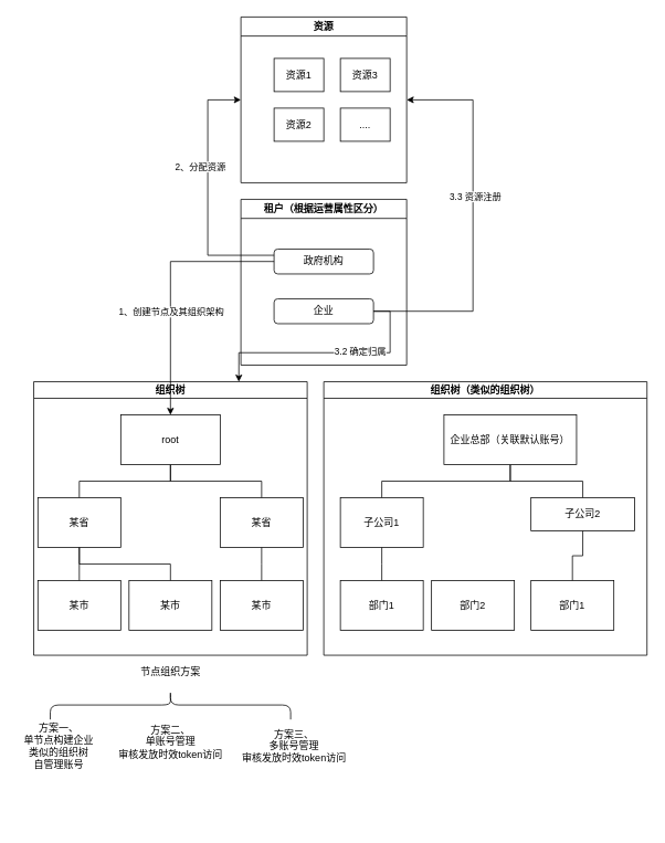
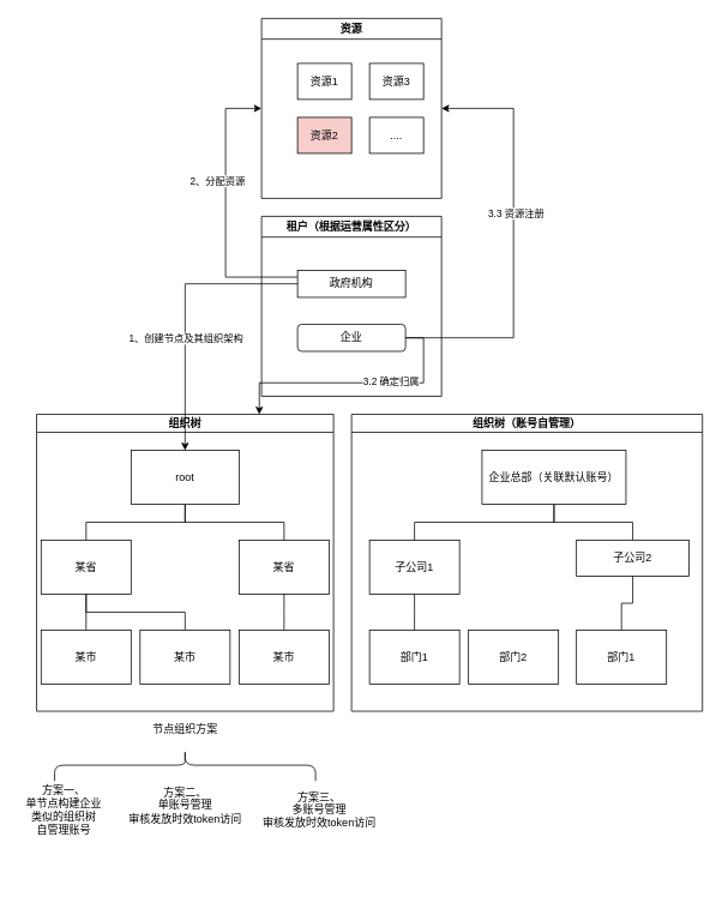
- <mxCell id="8" value="资源2" style="whiteSpace=wrap;html=1;" vertex="1" parent="5"><mxGeometry x="40" y="110" width="60" height="40" as="geometry" /></mxCell>
+ <mxCell id="8" value="资源2" style="whiteSpace=wrap;html=1;fillColor=#f8cecc;" vertex="1" parent="5"><mxGeometry x="40" y="110" width="60" height="40" as="geometry" /></mxCell>
- <mxCell id="3" value="政府机构" style="rounded=1;whiteSpace=wrap;html=1;" vertex="1" parent="2"><mxGeometry x="40" y="60" width="120" height="30" as="geometry" /></mxCell>
+ <mxCell id="3" value="政府机构" style="whiteSpace=wrap;html=1;rounded=0;" vertex="1" parent="2"><mxGeometry x="40" y="60" width="120" height="30" as="geometry" /></mxCell>
- <mxCell id="10" value="组织树（类似的组织树）" style="swimlane;startSize=20;horizontal=1;containerType=tree;newEdgeStyle={&quot;edgeStyle&quot;:&quot;elbowEdgeStyle&quot;,&quot;startArrow&quot;:&quot;none&quot;,&quot;endArrow&quot;:&quot;none&quot;};" vertex="1" parent="1"><mxGeometry x="390" y="460" width="390" height="330" as="geometry" /></mxCell>
+ <mxCell id="10" value="组织树（账号自管理）" style="swimlane;startSize=20;horizontal=1;containerType=tree;newEdgeStyle={&quot;edgeStyle&quot;:&quot;elbowEdgeStyle&quot;,&quot;startArrow&quot;:&quot;none&quot;,&quot;endArrow&quot;:&quot;none&quot;};" vertex="1" parent="1"><mxGeometry x="390" y="460" width="390" height="330" as="geometry" /></mxCell>
